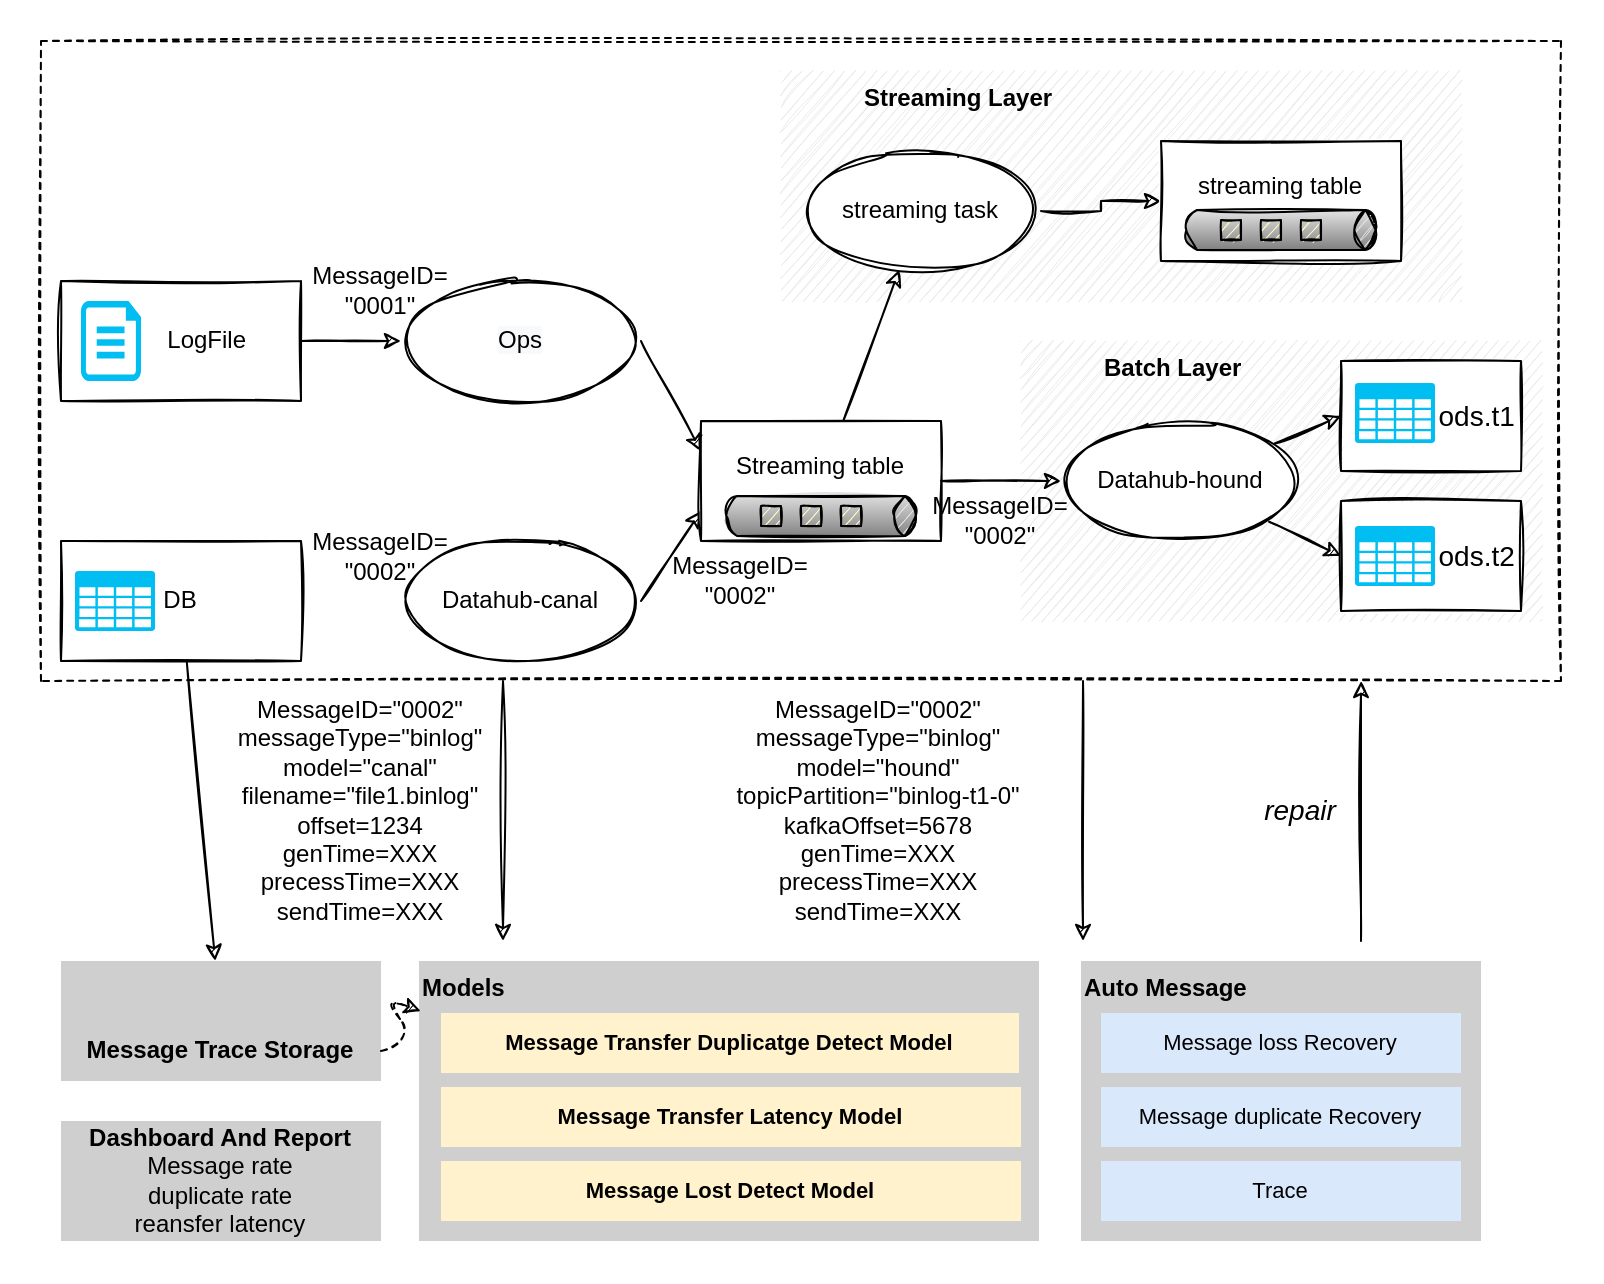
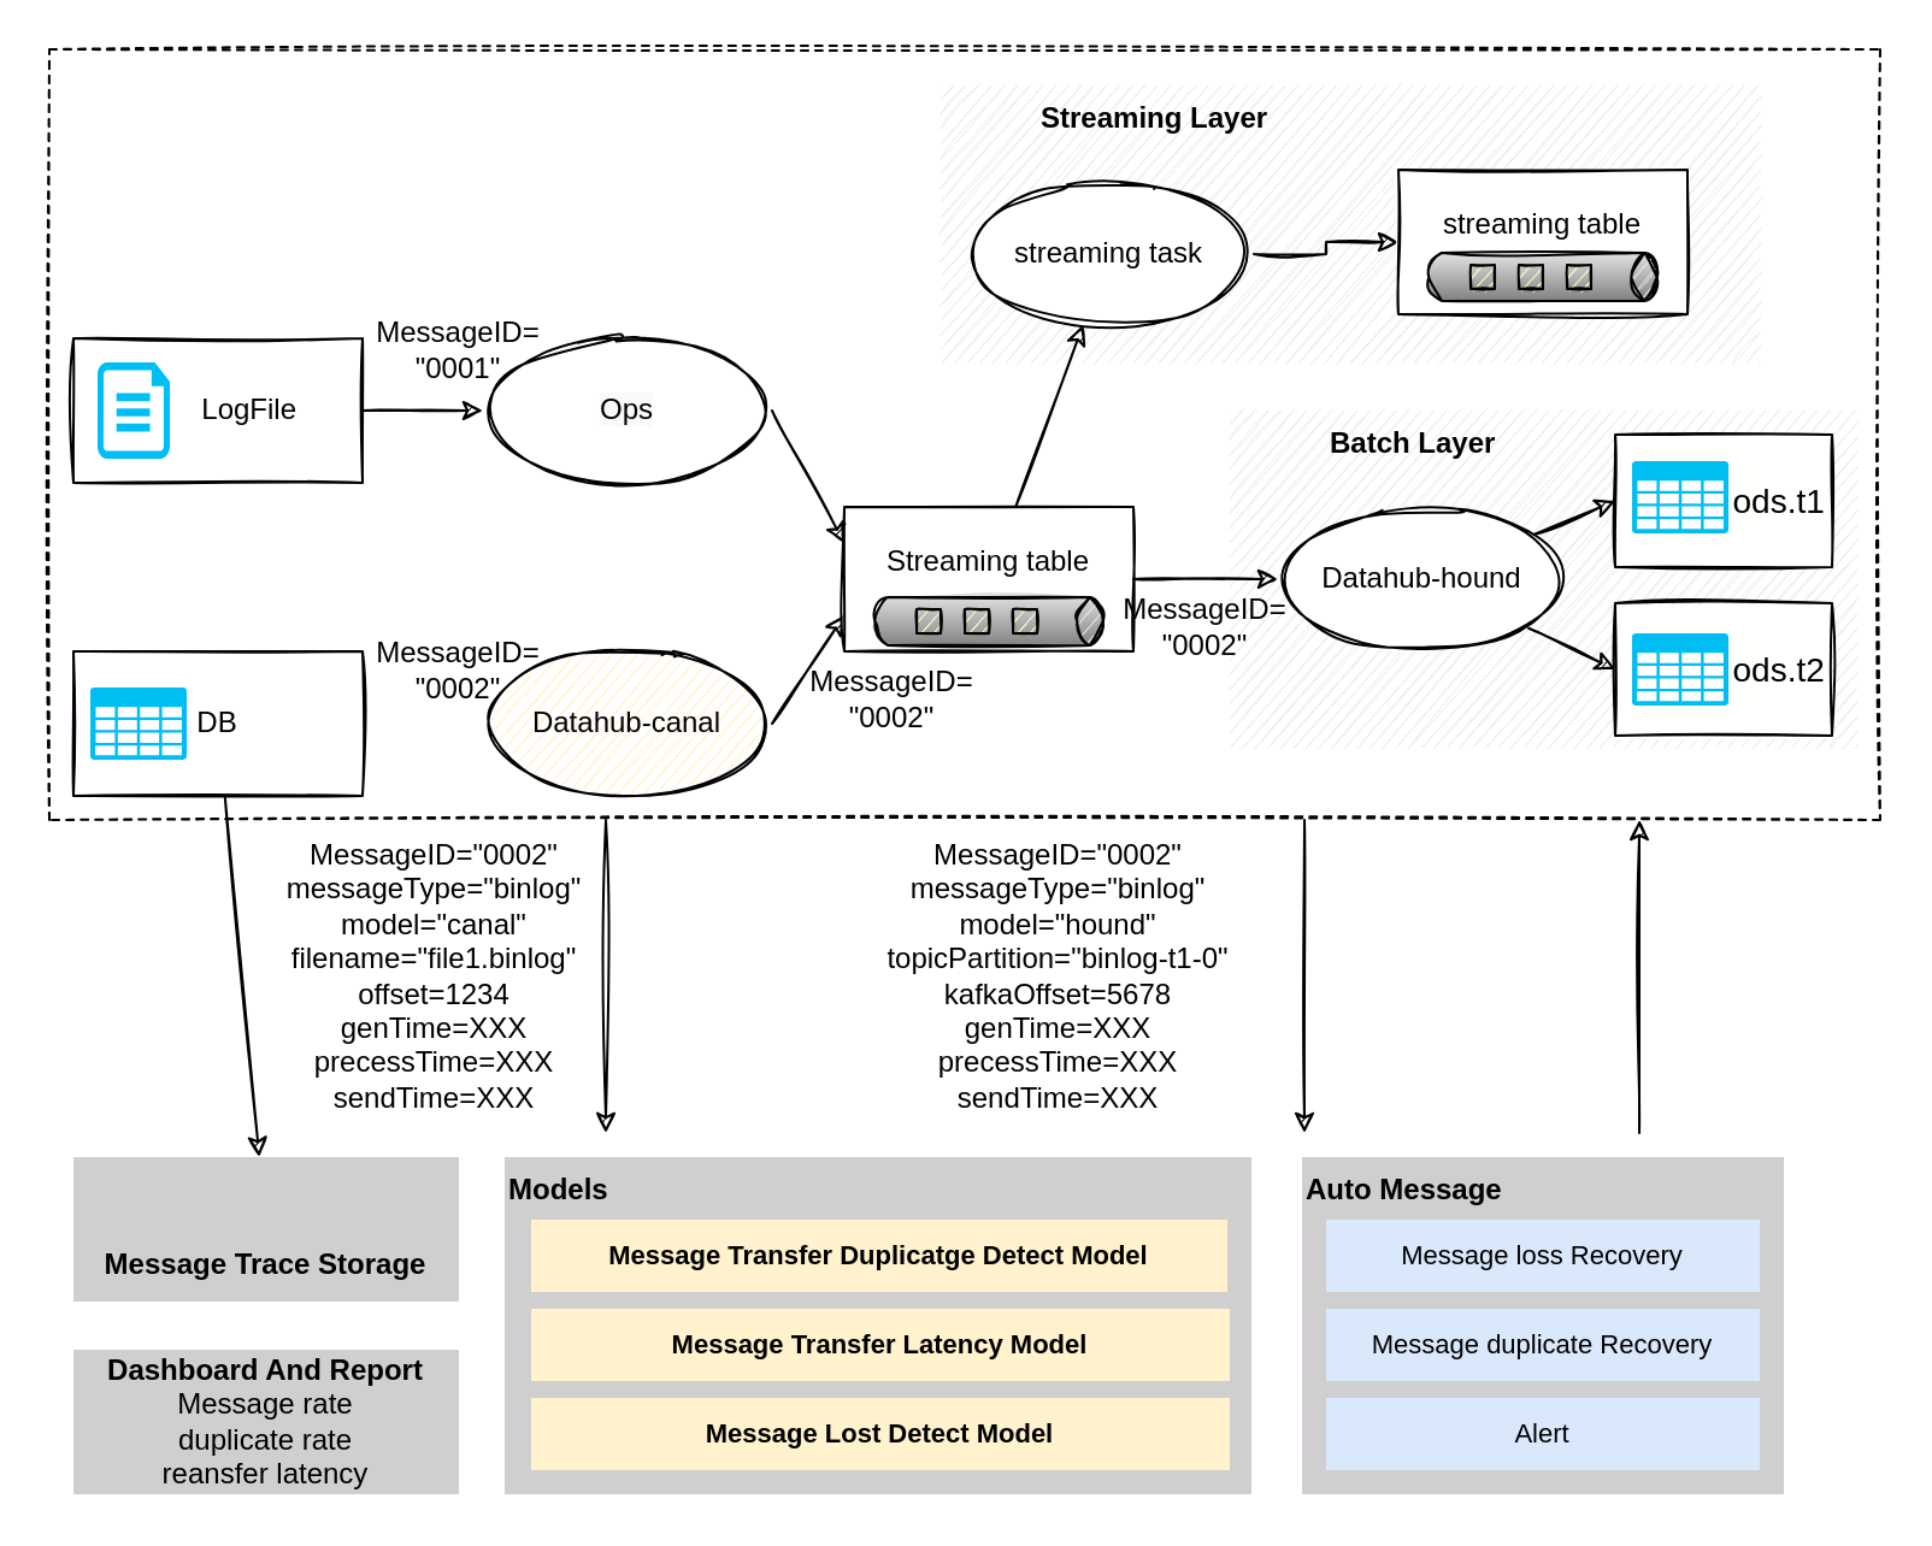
- <mxCell id="22" value="Datahub-canal" style="ellipse;whiteSpace=wrap;html=1;sketch=1;" vertex="1" parent="1"><mxGeometry x="200" y="270" width="120" height="60" as="geometry" /></mxCell>
+ <mxCell id="22" value="Datahub-canal" style="ellipse;whiteSpace=wrap;html=1;sketch=1;fillColor=#fff2cc;" vertex="1" parent="1"><mxGeometry x="200" y="270" width="120" height="60" as="geometry" /></mxCell>
- <mxCell id="56" value="repair" style="text;html=1;strokeColor=none;fillColor=none;align=center;verticalAlign=middle;whiteSpace=wrap;rounded=0;glass=0;sketch=0;fontStyle=2;fontSize=14;" vertex="1" parent="1"><mxGeometry x="630" y="395" width="40" height="20" as="geometry" /></mxCell>
- <mxCell id="54" value="" style="curved=1;endArrow=classic;html=1;entryX=0.003;entryY=0.179;entryDx=0;entryDy=0;entryPerimeter=0;exitX=1;exitY=0.75;exitDx=0;exitDy=0;dashed=1;sketch=1;" edge="1" parent="1" source="6" target="5"><mxGeometry width="50" height="50" relative="1" as="geometry"><mxPoint x="170" y="543" as="sourcePoint" /><mxPoint x="220" y="493" as="targetPoint" /><Array as="points"><mxPoint x="209" y="520" /><mxPoint x="190" y="498" /></Array></mxGeometry></mxCell>
- <mxCell id="15" value="&lt;font style=&quot;line-height: 120% ; font-size: 11px&quot;&gt;Trace&lt;/font&gt;" style="rounded=0;whiteSpace=wrap;html=1;fillColor=#dae8fc;align=center;sketch=0;glass=0;fontStyle=0;labelBackgroundColor=none;labelBorderColor=none;strokeColor=none;" vertex="1" parent="1"><mxGeometry x="550" y="580" width="180" height="30" as="geometry" /></mxCell>
+ <mxCell id="15" value="&lt;font style=&quot;line-height: 120% ; font-size: 11px&quot;&gt;Alert&lt;/font&gt;" style="rounded=0;whiteSpace=wrap;html=1;fillColor=#dae8fc;align=center;sketch=0;glass=0;fontStyle=0;labelBackgroundColor=none;labelBorderColor=none;strokeColor=none;" vertex="1" parent="1"><mxGeometry x="550" y="580" width="180" height="30" as="geometry" /></mxCell>
